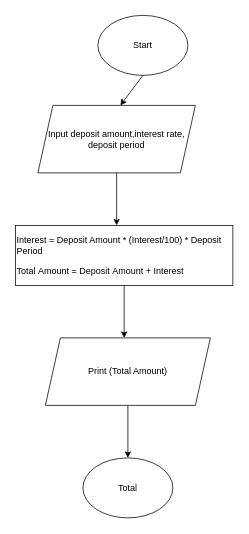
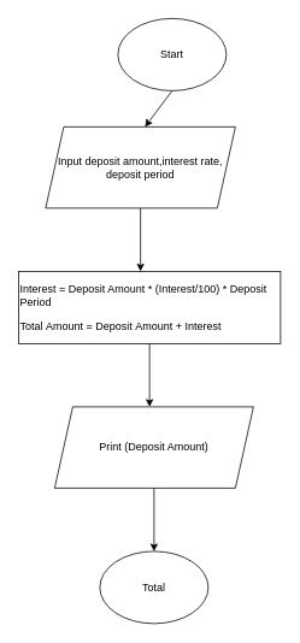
- <mxCell id="8" value="Print (Total Amount)" style="shape=parallelogram;perimeter=parallelogramPerimeter;whiteSpace=wrap;html=1;fixedSize=1;" vertex="1" parent="1"><mxGeometry x="60" y="450" width="220" height="90" as="geometry" /></mxCell>
+ <mxCell id="8" value="Print (Deposit Amount)" style="shape=parallelogram;perimeter=parallelogramPerimeter;whiteSpace=wrap;html=1;fixedSize=1;" vertex="1" parent="1"><mxGeometry x="60" y="450" width="220" height="90" as="geometry" /></mxCell>
